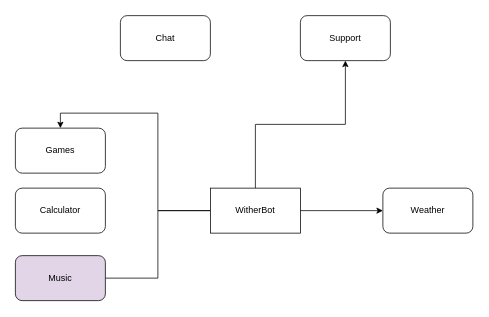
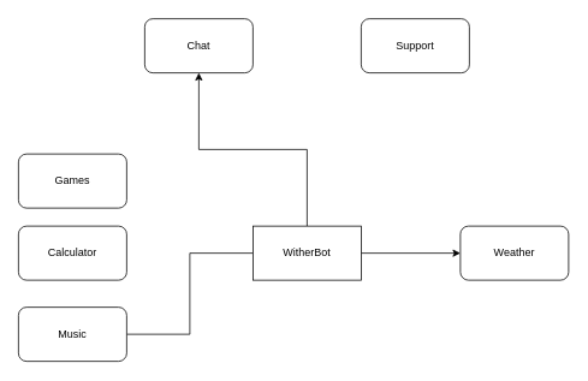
- <mxCell id="3" style="edgeStyle=orthogonalEdgeStyle;rounded=0;orthogonalLoop=1;jettySize=auto;html=1;entryX=0.5;entryY=0;entryDx=0;entryDy=0;" edge="1" parent="1" source="7" target="13"><mxGeometry relative="1" as="geometry" /></mxCell>
+ <mxCell id="5" style="edgeStyle=orthogonalEdgeStyle;rounded=0;orthogonalLoop=1;jettySize=auto;html=1;" edge="1" parent="1" source="7" target="8"><mxGeometry relative="1" as="geometry" /></mxCell>
- <mxCell id="6" style="edgeStyle=orthogonalEdgeStyle;rounded=0;orthogonalLoop=1;jettySize=auto;html=1;entryX=0.5;entryY=1;entryDx=0;entryDy=0;" edge="1" parent="1" source="7" target="12"><mxGeometry relative="1" as="geometry" /></mxCell>
- <mxCell id="11" value="Music" style="rounded=1;whiteSpace=wrap;html=1;fillColor=#e1d5e7;" vertex="1" parent="1"><mxGeometry x="20" y="340" width="120" height="60" as="geometry" /></mxCell>
+ <mxCell id="11" value="Music" style="rounded=1;whiteSpace=wrap;html=1;" vertex="1" parent="1"><mxGeometry x="20" y="340" width="120" height="60" as="geometry" /></mxCell>
